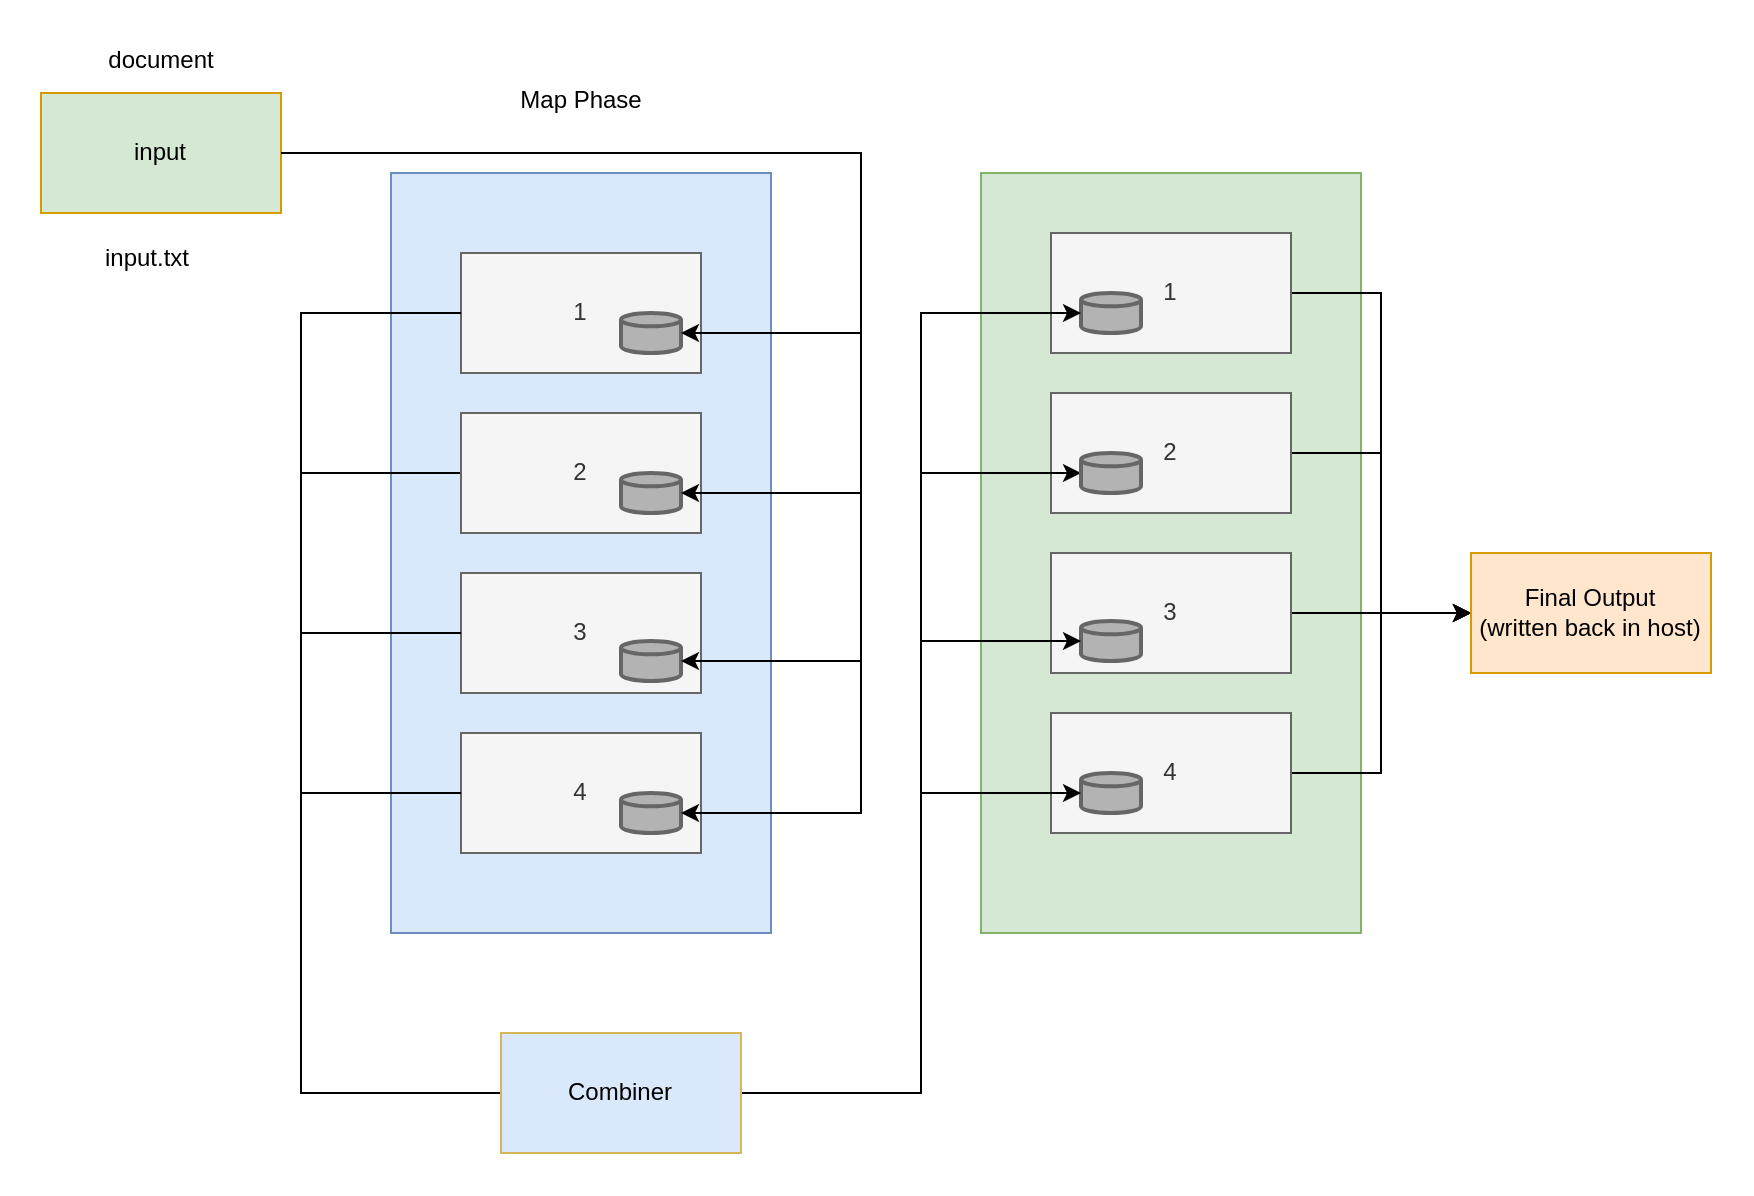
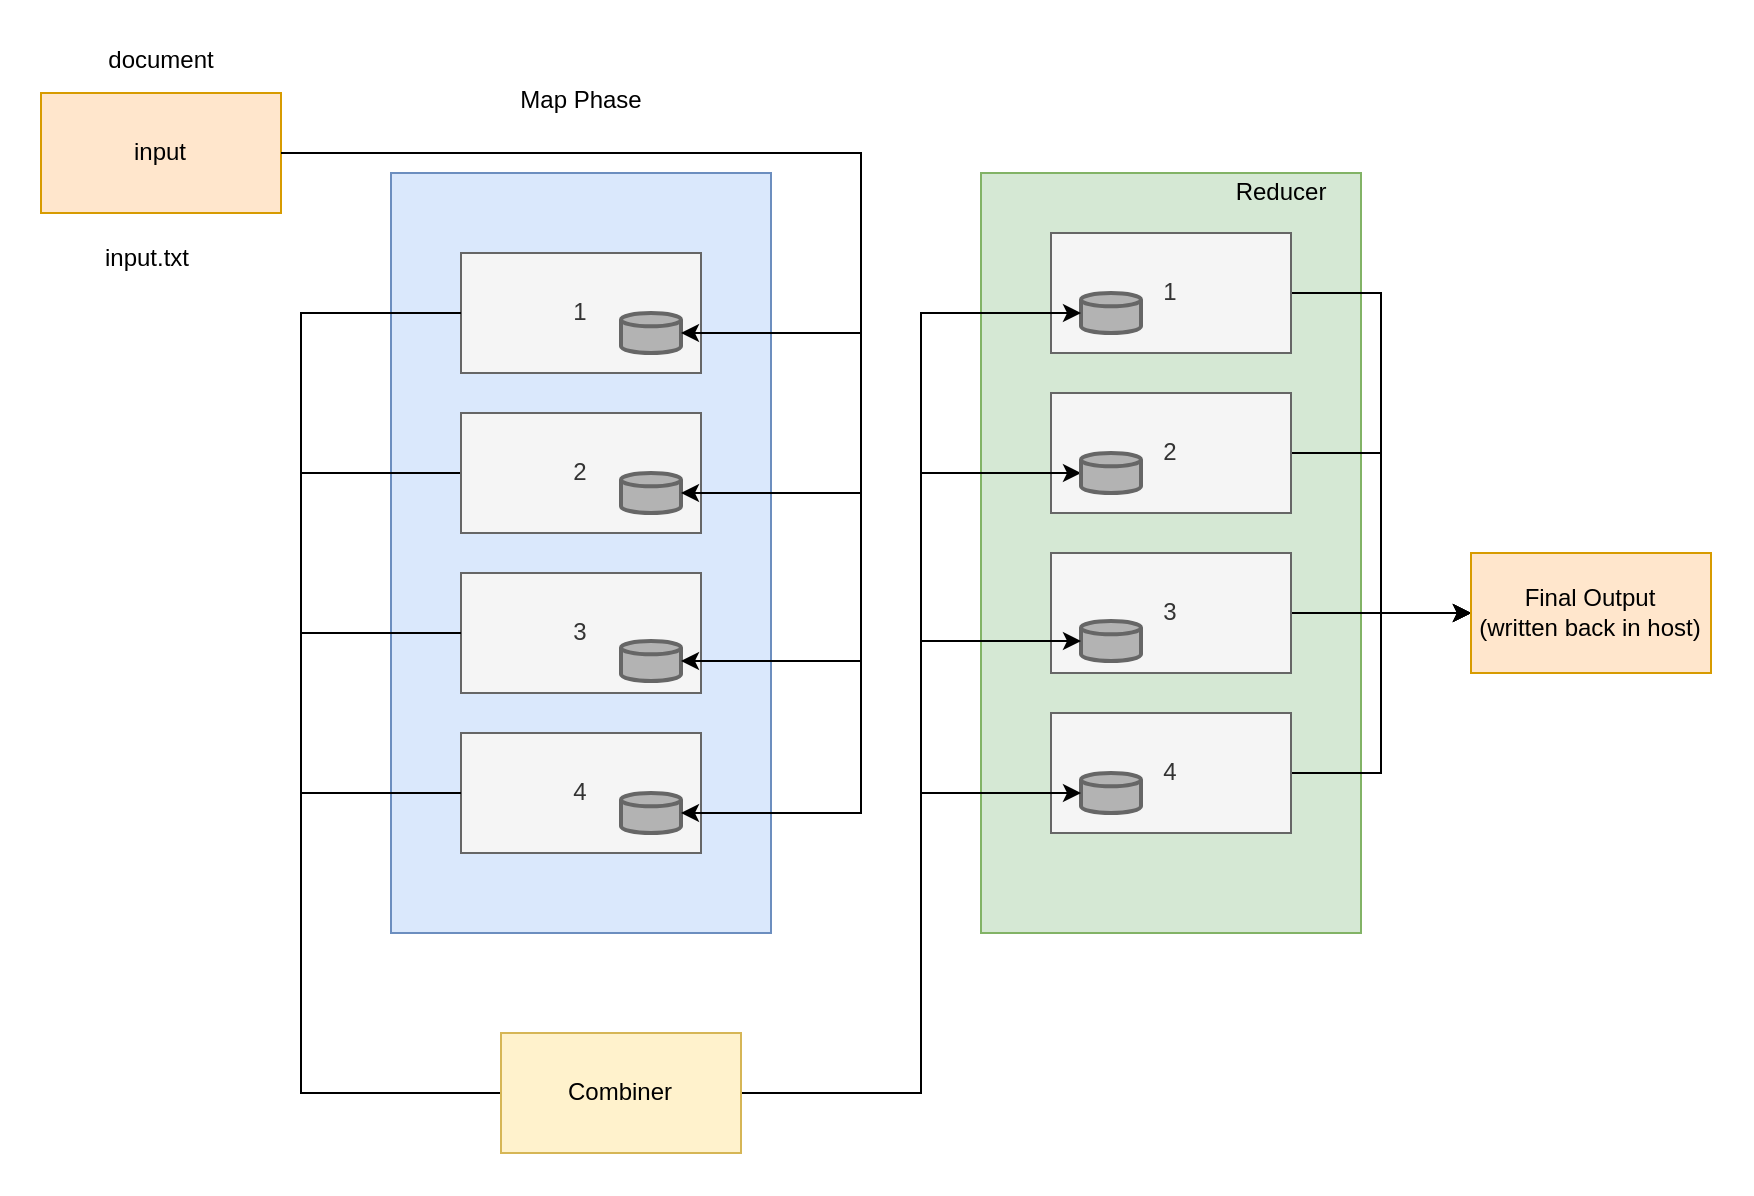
- <mxCell id="6" value="input" style="rounded=0;whiteSpace=wrap;html=1;fillColor=#d5e8d4;strokeColor=#d79b00;" parent="1" vertex="1"><mxGeometry x="20" y="46" width="120" height="60" as="geometry" /></mxCell>
+ <mxCell id="6" value="input" style="rounded=0;whiteSpace=wrap;html=1;fillColor=#ffe6cc;strokeColor=#d79b00;" parent="1" vertex="1"><mxGeometry x="20" y="46" width="120" height="60" as="geometry" /></mxCell>
+ <mxCell id="36" value="Reducer" style="text;html=1;align=center;verticalAlign=middle;resizable=0;points=[];autosize=1;" vertex="1" parent="1"><mxGeometry x="610" y="86" width="60" height="20" as="geometry" /></mxCell>
- <mxCell id="35" value="Combiner" style="rounded=0;whiteSpace=wrap;html=1;fillColor=#dae8fc;strokeColor=#d6b656;" vertex="1" parent="1"><mxGeometry x="250" y="516" width="120" height="60" as="geometry" /></mxCell>
+ <mxCell id="35" value="Combiner" style="rounded=0;whiteSpace=wrap;html=1;fillColor=#fff2cc;strokeColor=#d6b656;" vertex="1" parent="1"><mxGeometry x="250" y="516" width="120" height="60" as="geometry" /></mxCell>
